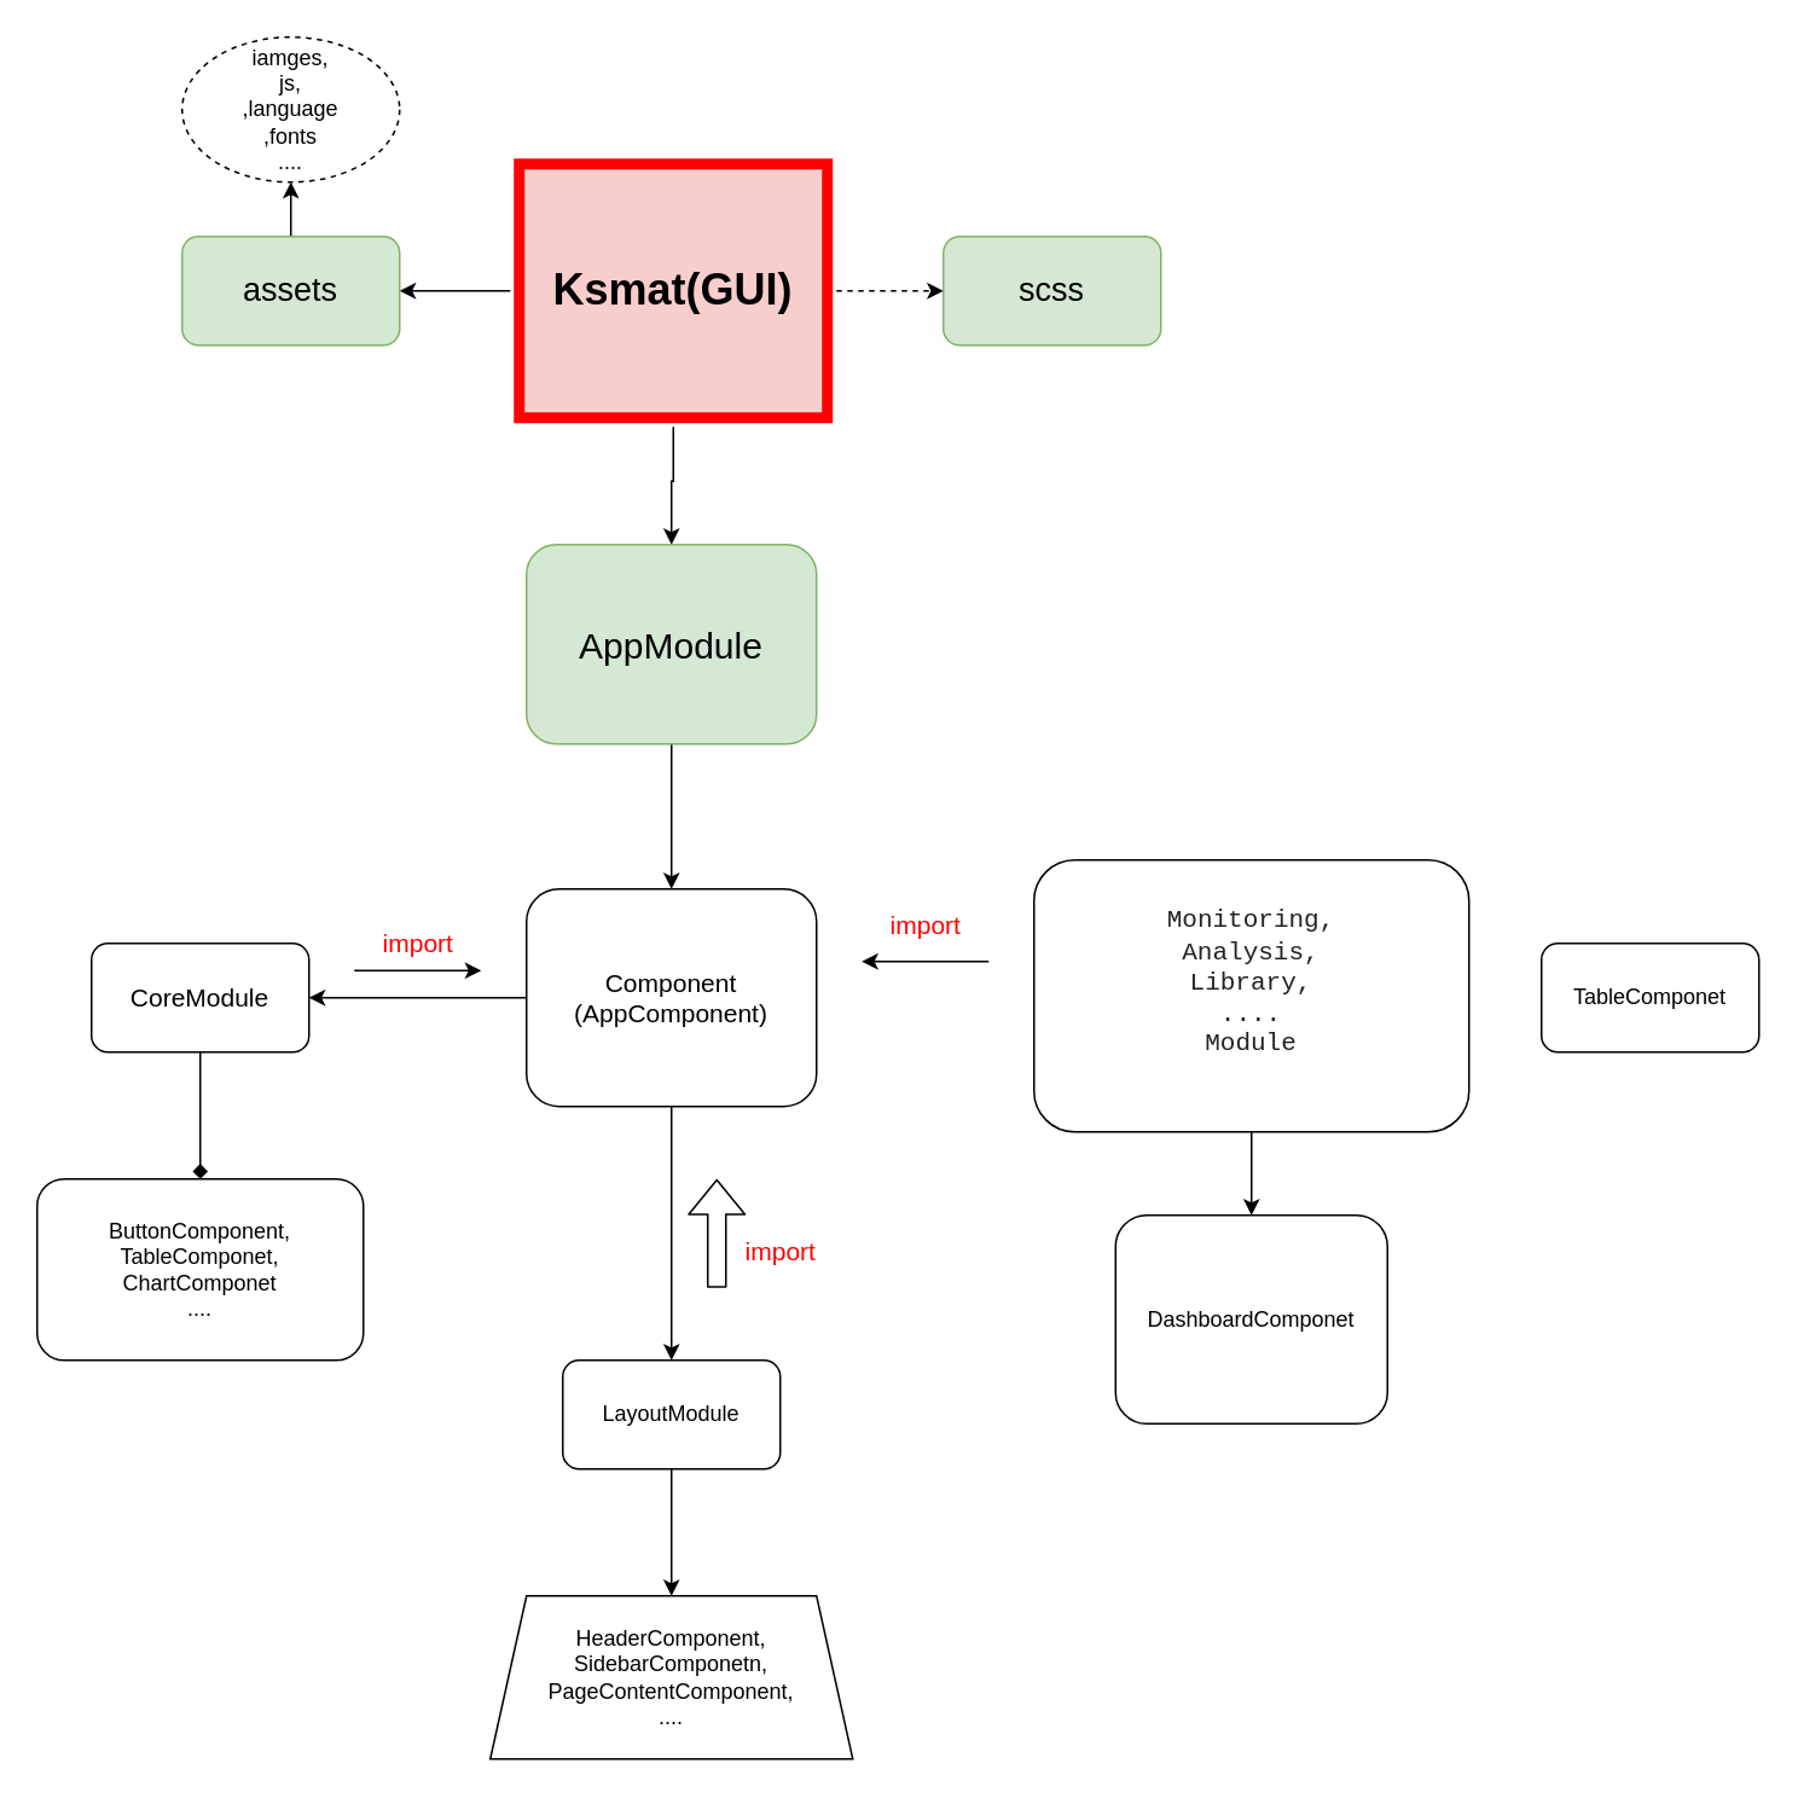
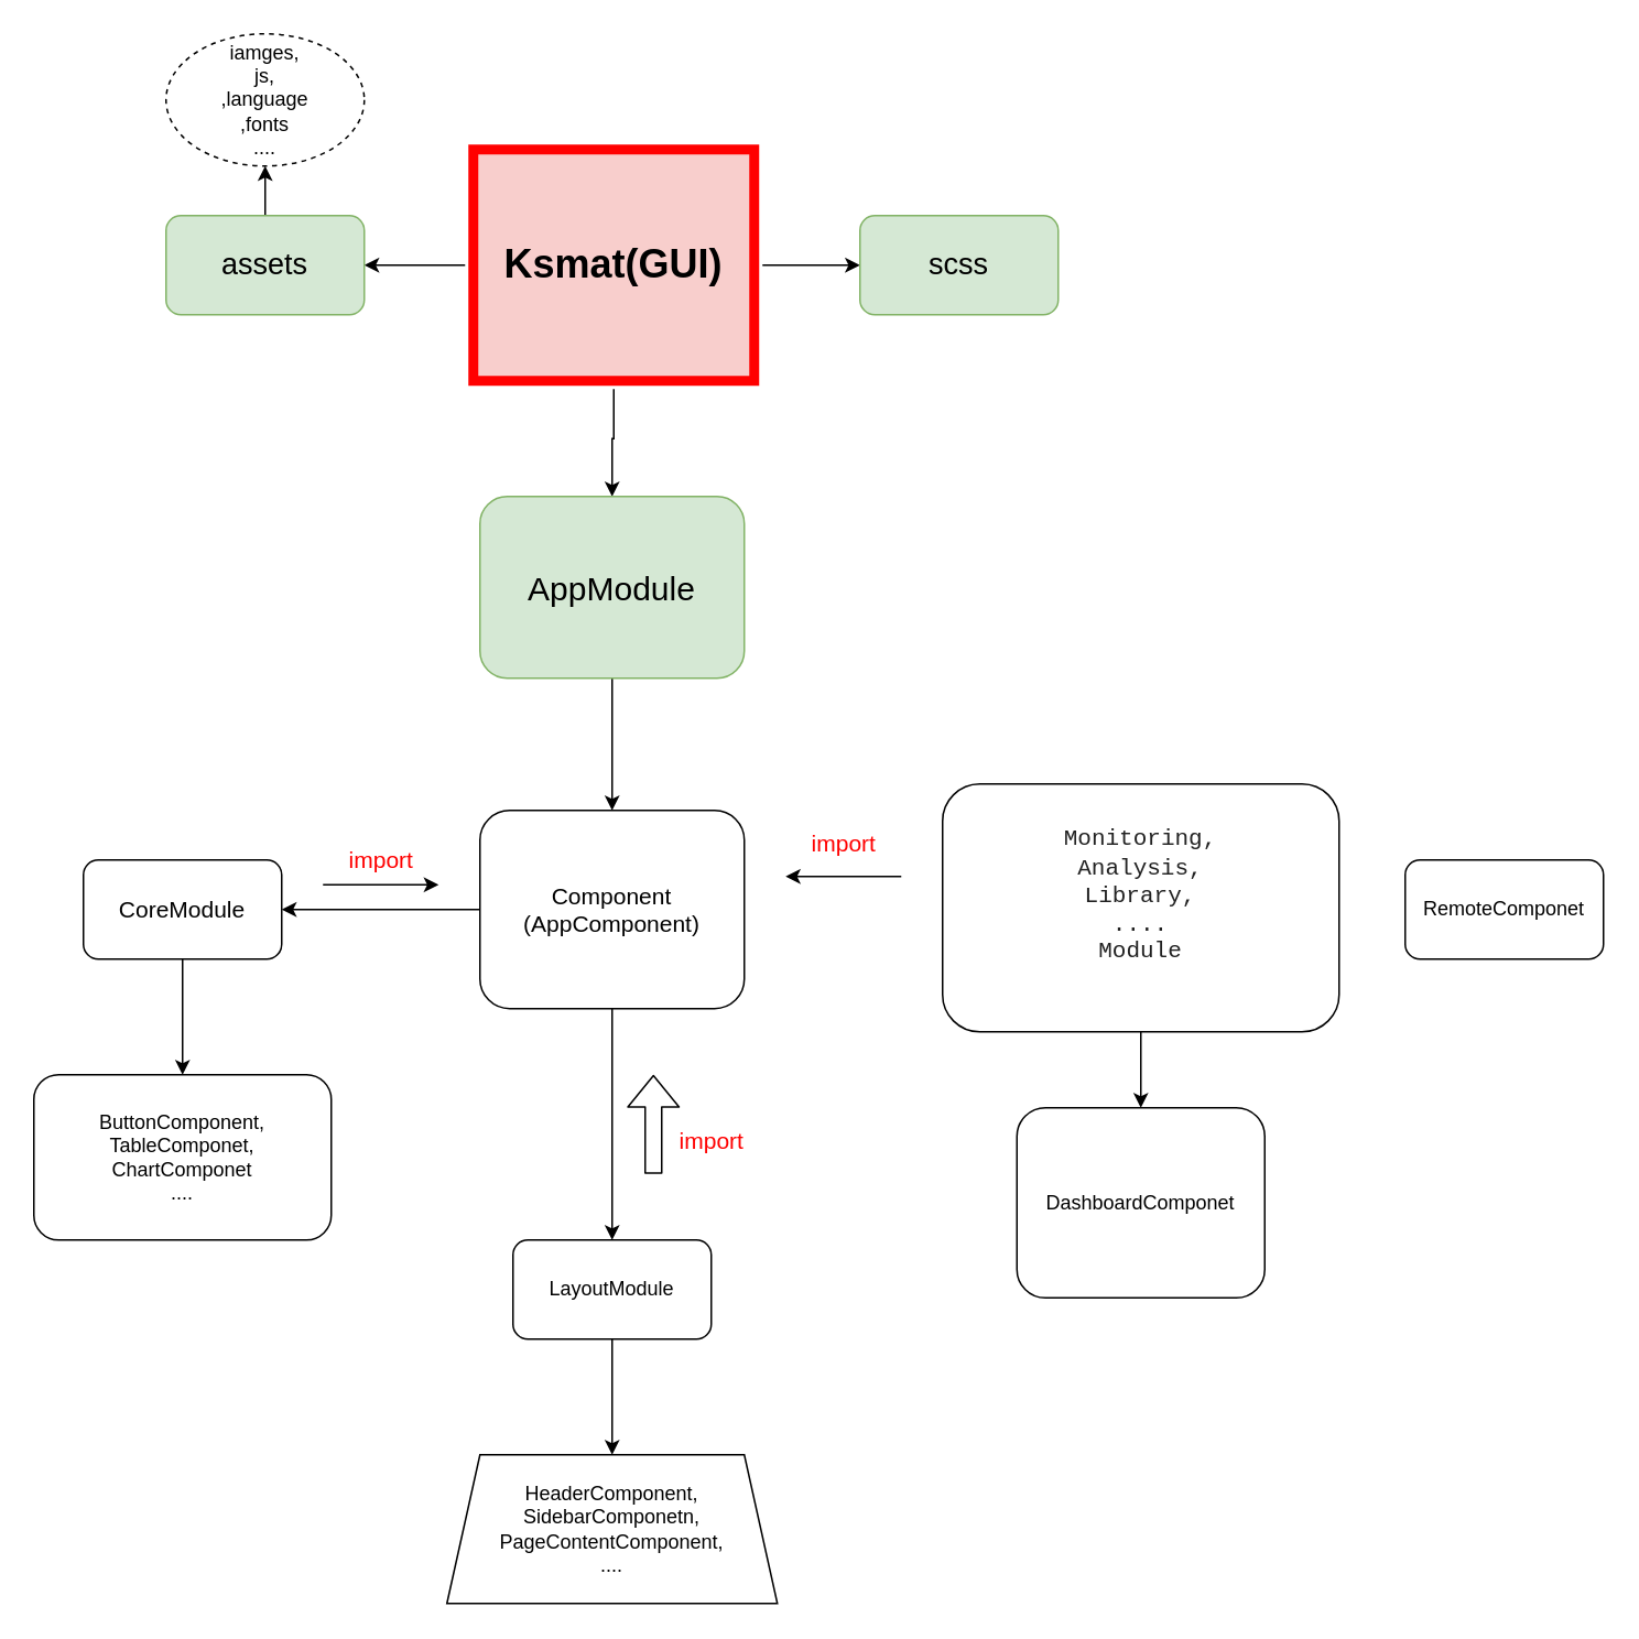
- <mxCell id="4" value="" style="edgeStyle=orthogonalEdgeStyle;rounded=0;orthogonalLoop=1;jettySize=auto;html=1;dashed=1;" edge="1" parent="1" source="5" target="10"><mxGeometry relative="1" as="geometry" /></mxCell>
+ <mxCell id="4" value="" style="edgeStyle=orthogonalEdgeStyle;rounded=0;orthogonalLoop=1;jettySize=auto;html=1;" edge="1" parent="1" source="5" target="10"><mxGeometry relative="1" as="geometry" /></mxCell>
- <mxCell id="25" value="TableComponet&lt;br&gt;" style="whiteSpace=wrap;html=1;rounded=1;" vertex="1" parent="1"><mxGeometry x="850" y="520" width="120" height="60" as="geometry" /></mxCell>
+ <mxCell id="25" value="RemoteComponet&lt;br&gt;" style="whiteSpace=wrap;html=1;rounded=1;" vertex="1" parent="1"><mxGeometry x="850" y="520" width="120" height="60" as="geometry" /></mxCell>
- <mxCell id="16" value="" style="edgeStyle=orthogonalEdgeStyle;rounded=0;orthogonalLoop=1;jettySize=auto;html=1;endArrow=diamond;" edge="1" parent="1" source="17" target="23"><mxGeometry relative="1" as="geometry" /></mxCell>
+ <mxCell id="16" value="" style="edgeStyle=orthogonalEdgeStyle;rounded=0;orthogonalLoop=1;jettySize=auto;html=1;" edge="1" parent="1" source="17" target="23"><mxGeometry relative="1" as="geometry" /></mxCell>
